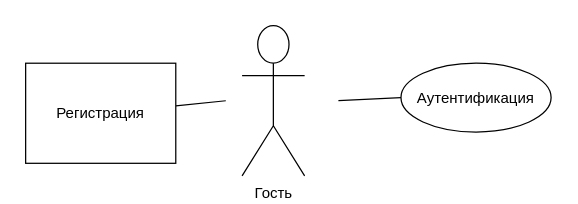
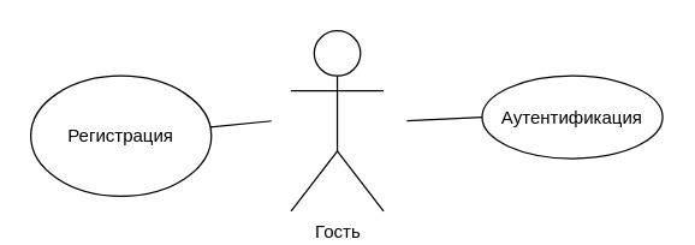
- <mxCell id="2" value="Гость" style="shape=umlActor;verticalLabelPosition=bottom;verticalAlign=top;html=1;outlineConnect=0;" vertex="1" parent="1"><mxGeometry x="193" y="20" width="50" height="120" as="geometry" /></mxCell>
+ <mxCell id="2" value="Гость" style="shape=umlActor;verticalLabelPosition=bottom;verticalAlign=top;html=1;outlineConnect=0;" vertex="1" parent="1"><mxGeometry x="193" y="20" width="61.5" height="120" as="geometry" /></mxCell>
- <mxCell id="6" value="Регистрация" style="whiteSpace=wrap;html=1;rounded=0;" vertex="1" parent="1"><mxGeometry x="20" y="50" width="120" height="80" as="geometry" /></mxCell>
+ <mxCell id="6" value="Регистрация" style="ellipse;whiteSpace=wrap;html=1;" vertex="1" parent="1"><mxGeometry x="20" y="50" width="120" height="80" as="geometry" /></mxCell>
